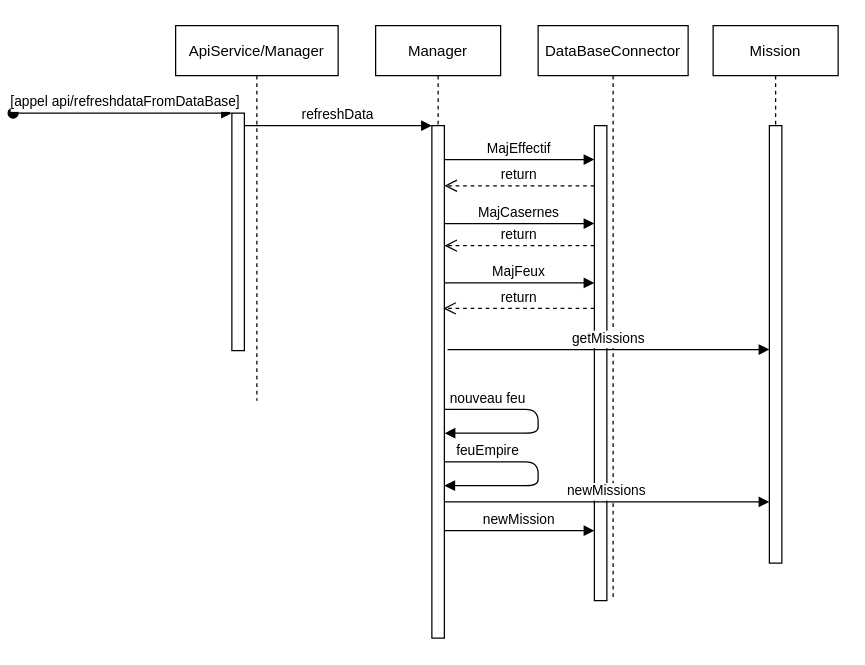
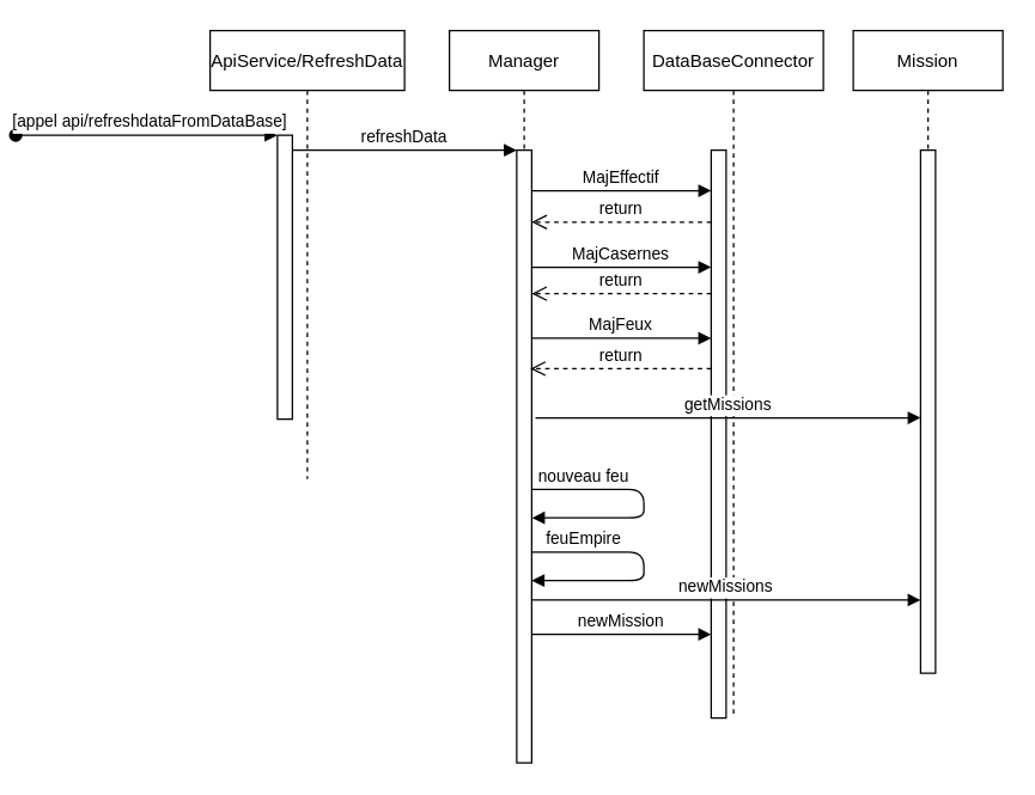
- <mxCell id="2" value="ApiService/Manager" style="shape=umlLifeline;perimeter=lifelinePerimeter;container=1;collapsible=0;recursiveResize=0;rounded=0;shadow=0;strokeWidth=1;" parent="1" vertex="1"><mxGeometry x="20" y="20" width="130" height="300" as="geometry" /></mxCell>
+ <mxCell id="2" value="ApiService/RefreshData" style="shape=umlLifeline;perimeter=lifelinePerimeter;container=1;collapsible=0;recursiveResize=0;rounded=0;shadow=0;strokeWidth=1;" parent="1" vertex="1"><mxGeometry x="20" y="20" width="130" height="300" as="geometry" /></mxCell>
